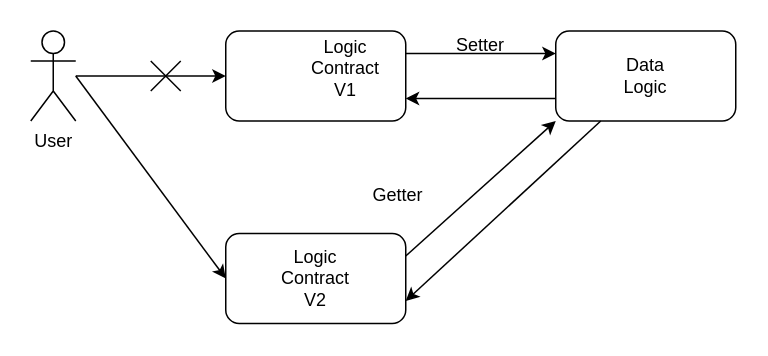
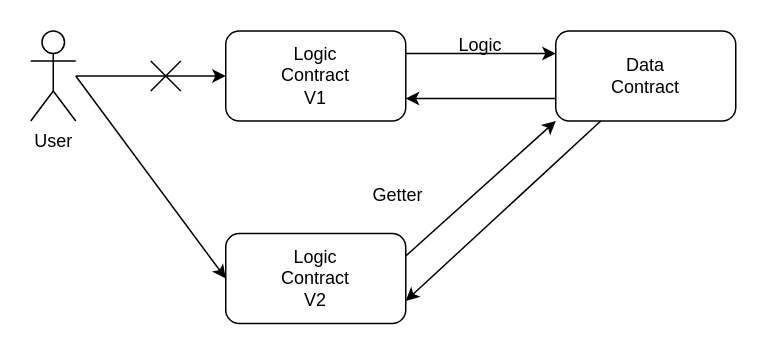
- <mxCell id="14" value="Setter" style="text;html=1;strokeColor=none;fillColor=none;align=center;verticalAlign=middle;whiteSpace=wrap;rounded=0;" vertex="1" parent="1"><mxGeometry x="300" y="20" width="40" height="20" as="geometry" /></mxCell>
+ <mxCell id="14" value="Logic" style="text;html=1;strokeColor=none;fillColor=none;align=center;verticalAlign=middle;whiteSpace=wrap;rounded=0;" vertex="1" parent="1"><mxGeometry x="300" y="20" width="40" height="20" as="geometry" /></mxCell>
- <mxCell id="5" value="Logic Contract&lt;br&gt;V1" style="text;html=1;strokeColor=none;fillColor=none;align=center;verticalAlign=middle;whiteSpace=wrap;rounded=0;" vertex="1" parent="1"><mxGeometry x="210" y="35" width="40" height="20" as="geometry" /></mxCell>
+ <mxCell id="5" value="Logic Contract&lt;br&gt;V1" style="text;html=1;strokeColor=none;fillColor=none;align=center;verticalAlign=middle;whiteSpace=wrap;rounded=0;" vertex="1" parent="1"><mxGeometry x="190" y="40" width="40" height="20" as="geometry" /></mxCell>
- <mxCell id="7" value="Data Logic" style="text;html=1;strokeColor=none;fillColor=none;align=center;verticalAlign=middle;whiteSpace=wrap;rounded=0;" vertex="1" parent="1"><mxGeometry x="410" y="40" width="40" height="20" as="geometry" /></mxCell>
+ <mxCell id="7" value="Data Contract" style="text;html=1;strokeColor=none;fillColor=none;align=center;verticalAlign=middle;whiteSpace=wrap;rounded=0;" vertex="1" parent="1"><mxGeometry x="410" y="40" width="40" height="20" as="geometry" /></mxCell>
